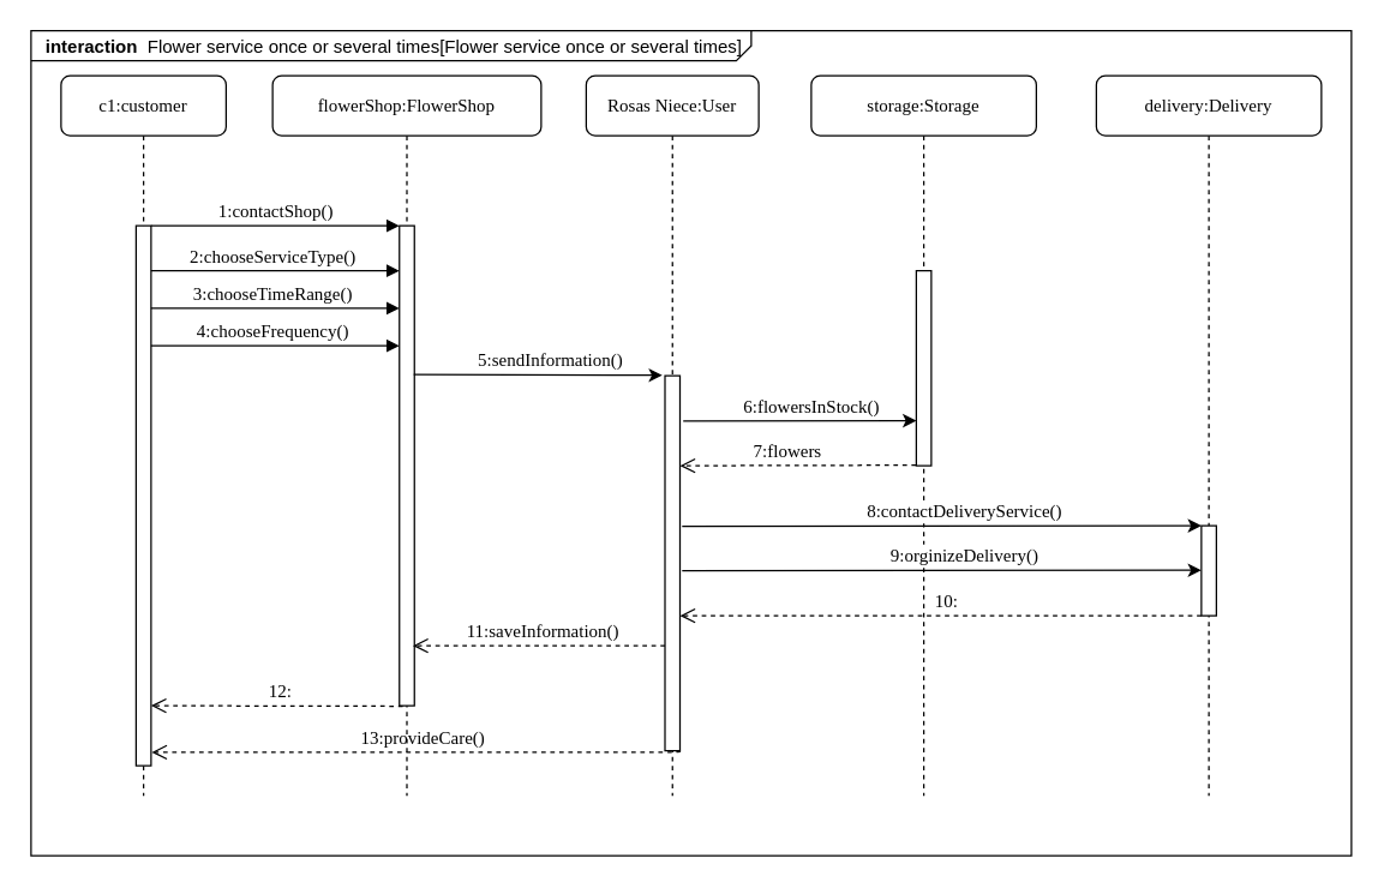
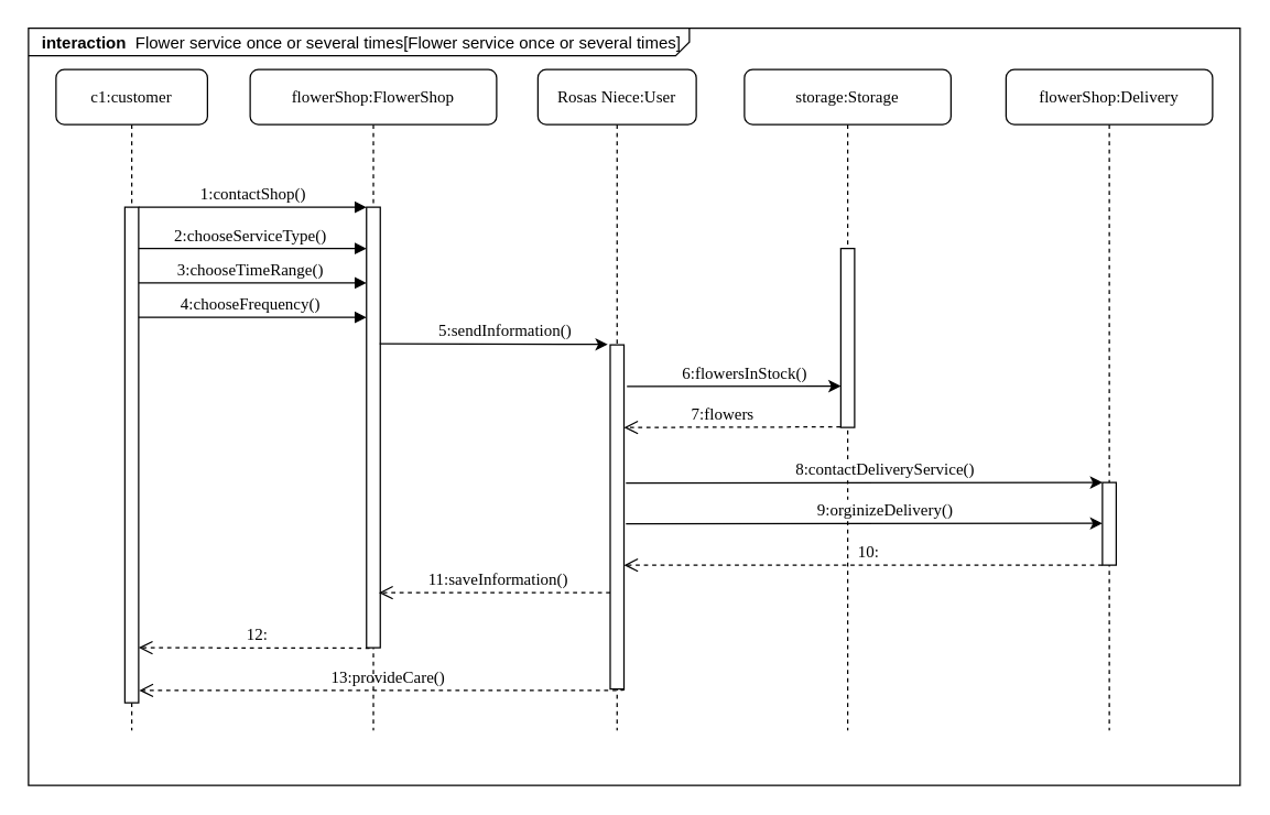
- <mxCell id="25" value="delivery:Delivery" style="shape=umlLifeline;perimeter=lifelinePerimeter;whiteSpace=wrap;html=1;container=1;collapsible=0;recursiveResize=0;outlineConnect=0;rounded=1;shadow=0;comic=0;labelBackgroundColor=none;strokeWidth=1;fontFamily=Verdana;fontSize=12;align=center;" vertex="1" parent="1"><mxGeometry x="730" y="50" width="150" height="480" as="geometry" /></mxCell>
+ <mxCell id="25" value="flowerShop:Delivery" style="shape=umlLifeline;perimeter=lifelinePerimeter;whiteSpace=wrap;html=1;container=1;collapsible=0;recursiveResize=0;outlineConnect=0;rounded=1;shadow=0;comic=0;labelBackgroundColor=none;strokeWidth=1;fontFamily=Verdana;fontSize=12;align=center;" vertex="1" parent="1"><mxGeometry x="730" y="50" width="150" height="480" as="geometry" /></mxCell>
